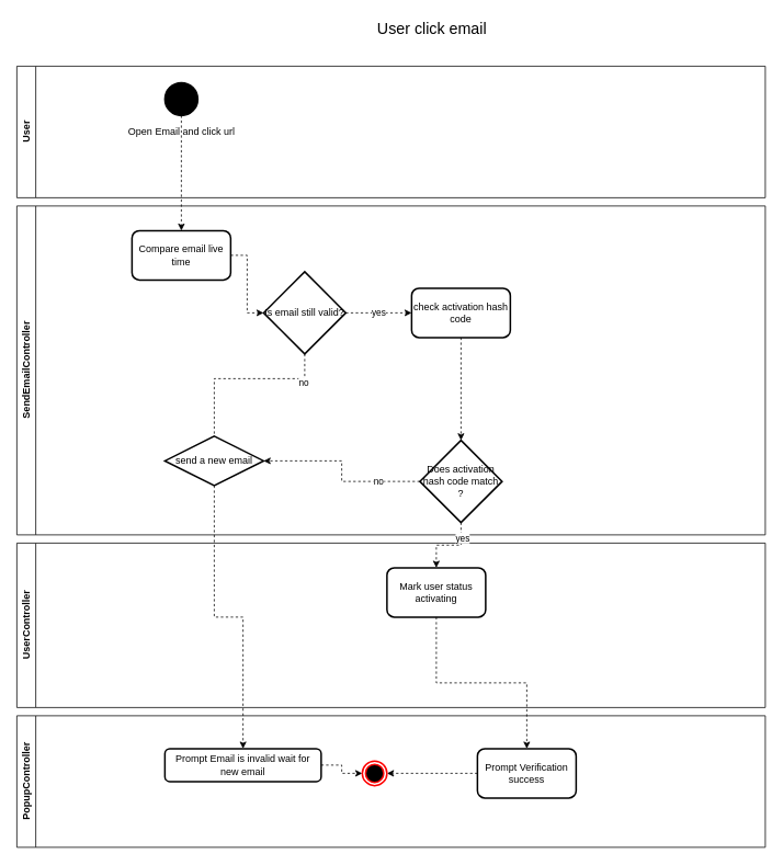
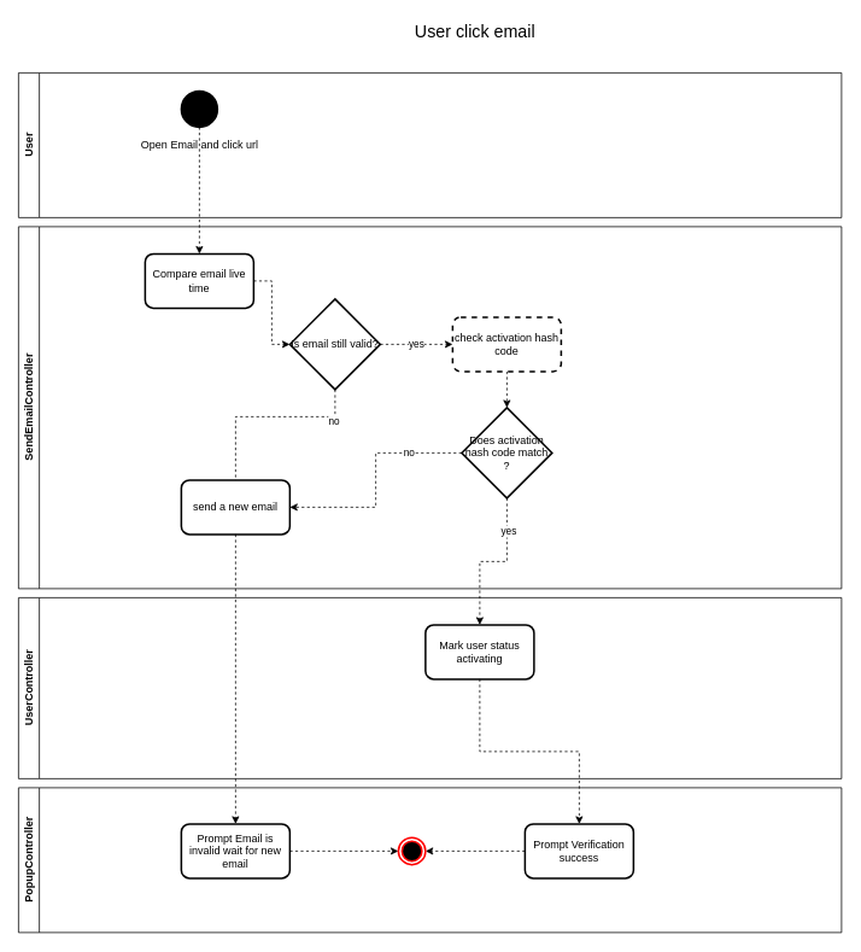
- <mxCell id="17" value="check activation hash code" style="rounded=1;whiteSpace=wrap;html=1;strokeWidth=2;fontFamily=Helvetica;fontSize=12;" vertex="1" parent="13"><mxGeometry x="480" y="100" width="120" height="60" as="geometry" /></mxCell>
+ <mxCell id="17" value="check activation hash code" style="rounded=1;whiteSpace=wrap;html=1;strokeWidth=2;fontFamily=Helvetica;fontSize=12;dashed=1;" vertex="1" parent="13"><mxGeometry x="480" y="100" width="120" height="60" as="geometry" /></mxCell>
- <mxCell id="25" value="send a new email" style="rhombus;whiteSpace=wrap;html=1;strokeWidth=2;fontFamily=Helvetica;fontSize=12;" vertex="1" parent="13"><mxGeometry x="180" y="280" width="120" height="60" as="geometry" /></mxCell>
+ <mxCell id="25" value="send a new email" style="rounded=1;whiteSpace=wrap;html=1;strokeWidth=2;fontFamily=Helvetica;fontSize=12;" vertex="1" parent="13"><mxGeometry x="180" y="280" width="120" height="60" as="geometry" /></mxCell>
- <mxCell id="24" value="Does activation hash code match ?" style="strokeWidth=2;html=1;shape=mxgraph.flowchart.decision;whiteSpace=wrap;" vertex="1" parent="13"><mxGeometry x="490" y="285" width="100" height="100" as="geometry" /></mxCell>
+ <mxCell id="24" value="Does activation hash code match ?" style="strokeWidth=2;html=1;shape=mxgraph.flowchart.decision;whiteSpace=wrap;" vertex="1" parent="13"><mxGeometry x="490" y="200" width="100" height="100" as="geometry" /></mxCell>
- <mxCell id="8" value="Prompt Email is invalid wait for new email" style="rounded=1;whiteSpace=wrap;html=1;strokeWidth=2;fontFamily=Helvetica;fontSize=12;" vertex="1" parent="4"><mxGeometry x="180" y="40" width="190" height="40" as="geometry" /></mxCell>
+ <mxCell id="8" value="Prompt Email is invalid wait for new email" style="rounded=1;whiteSpace=wrap;html=1;strokeWidth=2;fontFamily=Helvetica;fontSize=12;" vertex="1" parent="4"><mxGeometry x="180" y="40" width="120" height="60" as="geometry" /></mxCell>
